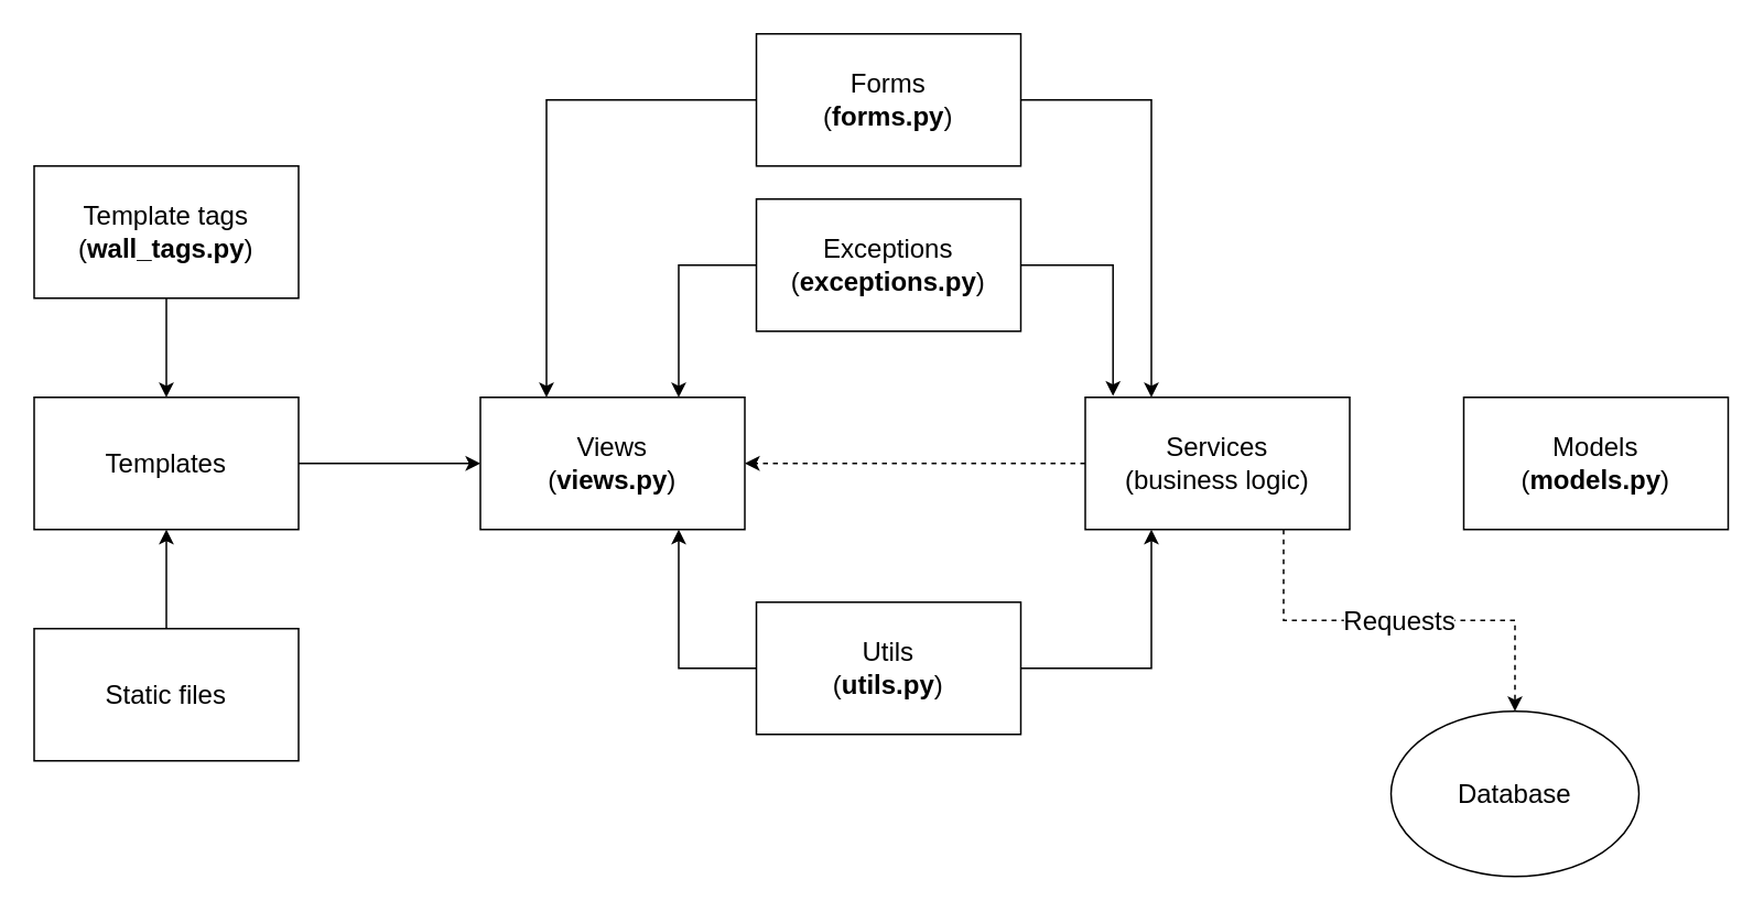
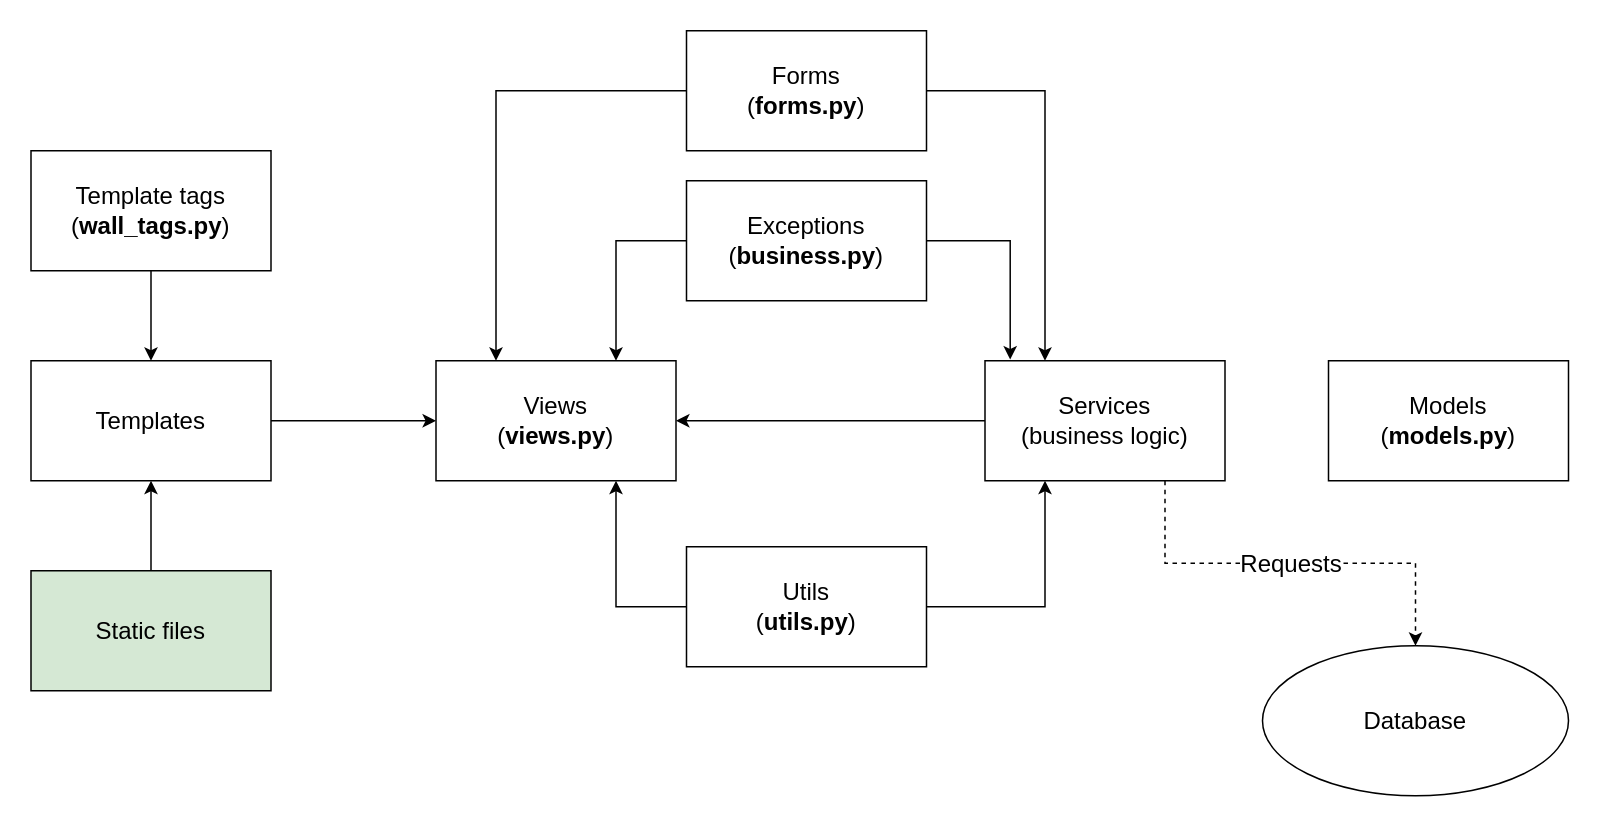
- <mxCell id="8" value="&lt;div style=&quot;font-size: 16px;&quot;&gt;&lt;font style=&quot;font-size: 16px;&quot;&gt;Exceptions&lt;/font&gt;&lt;/div&gt;&lt;div style=&quot;font-size: 16px;&quot;&gt;&lt;font style=&quot;font-size: 16px;&quot;&gt;(&lt;/font&gt;&lt;font style=&quot;font-size: 16px;&quot;&gt;&lt;b style=&quot;font-size: 16px;&quot;&gt;&lt;font style=&quot;font-size: 16px;&quot;&gt;exceptions&lt;/font&gt;.py&lt;/b&gt;)&lt;br style=&quot;font-size: 16px;&quot;&gt;&lt;/font&gt;&lt;/div&gt;" style="rounded=0;whiteSpace=wrap;html=1;fontSize=16;" vertex="1" parent="1"><mxGeometry x="457" y="120" width="160" height="80" as="geometry" /></mxCell>
+ <mxCell id="8" value="&lt;div style=&quot;font-size: 16px;&quot;&gt;&lt;font style=&quot;font-size: 16px;&quot;&gt;Exceptions&lt;/font&gt;&lt;/div&gt;&lt;div style=&quot;font-size: 16px;&quot;&gt;&lt;font style=&quot;font-size: 16px;&quot;&gt;(&lt;/font&gt;&lt;font style=&quot;font-size: 16px;&quot;&gt;&lt;b style=&quot;font-size: 16px;&quot;&gt;&lt;font style=&quot;font-size: 16px;&quot;&gt;business&lt;/font&gt;.py&lt;/b&gt;)&lt;br style=&quot;font-size: 16px;&quot;&gt;&lt;/font&gt;&lt;/div&gt;" style="rounded=0;whiteSpace=wrap;html=1;fontSize=16;" vertex="1" parent="1"><mxGeometry x="457" y="120" width="160" height="80" as="geometry" /></mxCell>
- <mxCell id="9" style="edgeStyle=orthogonalEdgeStyle;rounded=0;orthogonalLoop=1;jettySize=auto;html=1;entryX=1;entryY=0.5;entryDx=0;entryDy=0;fontSize=16;dashed=1;" edge="1" parent="1" source="11" target="2"><mxGeometry relative="1" as="geometry" /></mxCell>
+ <mxCell id="9" style="edgeStyle=orthogonalEdgeStyle;rounded=0;orthogonalLoop=1;jettySize=auto;html=1;entryX=1;entryY=0.5;entryDx=0;entryDy=0;fontSize=16;" edge="1" parent="1" source="11" target="2"><mxGeometry relative="1" as="geometry" /></mxCell>
- <mxCell id="19" value="Static files" style="rounded=0;whiteSpace=wrap;html=1;fontSize=16;" vertex="1" parent="1"><mxGeometry x="20" y="380" width="160" height="80" as="geometry" /></mxCell>
+ <mxCell id="19" value="Static files" style="rounded=0;whiteSpace=wrap;html=1;fontSize=16;fillColor=#d5e8d4;" vertex="1" parent="1"><mxGeometry x="20" y="380" width="160" height="80" as="geometry" /></mxCell>
- <mxCell id="22" value="Database" style="ellipse;whiteSpace=wrap;html=1;fontSize=16;" vertex="1" parent="1"><mxGeometry x="841" y="430" width="150" height="100" as="geometry" /></mxCell>
+ <mxCell id="22" value="Database" style="ellipse;whiteSpace=wrap;html=1;fontSize=16;" vertex="1" parent="1"><mxGeometry x="841" y="430" width="204" height="100" as="geometry" /></mxCell>
